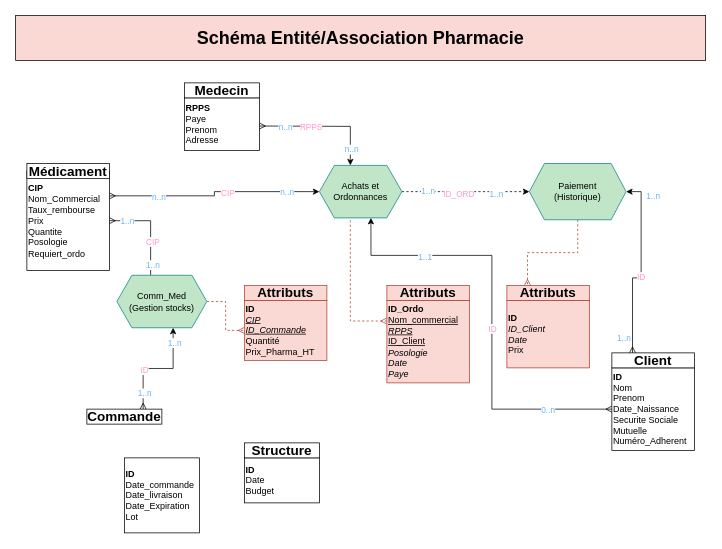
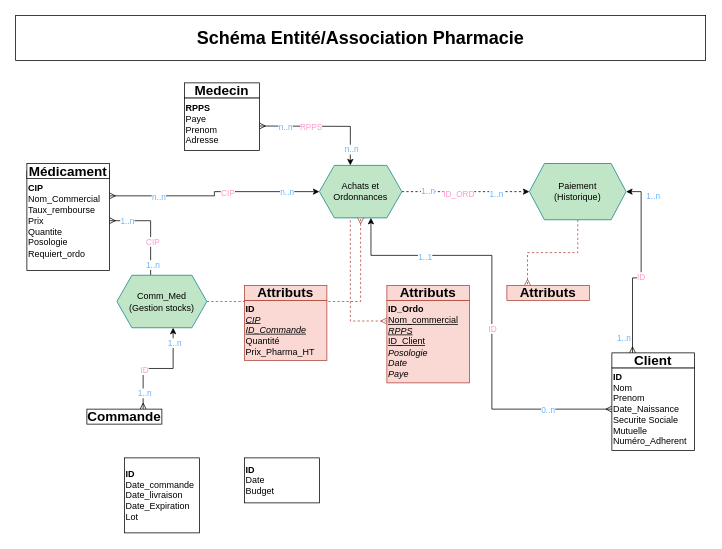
- <mxCell id="30" value="&lt;h1&gt;Schéma Entité/Association Pharmacie&lt;/h1&gt;" style="whiteSpace=wrap;html=1;fillColor=#fad9d5;" parent="1" vertex="1"><mxGeometry x="20" y="20" width="920" height="60" as="geometry" /></mxCell>
+ <mxCell id="30" value="&lt;h1&gt;Schéma Entité/Association Pharmacie&lt;/h1&gt;" style="whiteSpace=wrap;html=1;" parent="1" vertex="1"><mxGeometry x="20" y="20" width="920" height="60" as="geometry" /></mxCell>
- <mxCell id="40" style="edgeStyle=orthogonalEdgeStyle;rounded=0;orthogonalLoop=1;jettySize=auto;html=1;exitX=1;exitY=0.5;exitDx=0;exitDy=0;entryX=0;entryY=0.5;entryDx=0;entryDy=0;dashed=1;fillColor=#fad9d5;strokeColor=#ae4132;endArrow=ERmany;endFill=0;" parent="1" source="41" target="49" edge="1"><mxGeometry relative="1" as="geometry" /></mxCell>
+ <mxCell id="40" style="edgeStyle=orthogonalEdgeStyle;rounded=0;orthogonalLoop=1;jettySize=auto;html=1;exitX=1;exitY=0.5;exitDx=0;exitDy=0;dashed=1;fillColor=#fad9d5;strokeColor=#ae4132;endArrow=ERmany;endFill=0;" parent="1" source="41" target="39" edge="1"><mxGeometry relative="1" as="geometry" /></mxCell>
- <mxCell id="28" value="&lt;b style=&quot;&quot;&gt;ID&lt;/b&gt;&lt;div&gt;&lt;i style=&quot;background-color: initial;&quot;&gt;ID_Client&lt;/i&gt;&lt;/div&gt;&lt;div&gt;&lt;i&gt;Date&lt;/i&gt;&lt;/div&gt;&lt;div&gt;Prix&lt;/div&gt;" style="rounded=0;whiteSpace=wrap;html=1;align=left;fillColor=#fad9d5;strokeColor=#ae4132;" parent="1" vertex="1"><mxGeometry x="675" y="400" width="110" height="90" as="geometry" /></mxCell>
- <mxCell id="52" value="&lt;h2&gt;Structure&lt;/h2&gt;" style="rounded=0;whiteSpace=wrap;html=1;" parent="1" vertex="1"><mxGeometry x="325" y="590" width="100" height="20" as="geometry" /></mxCell>
